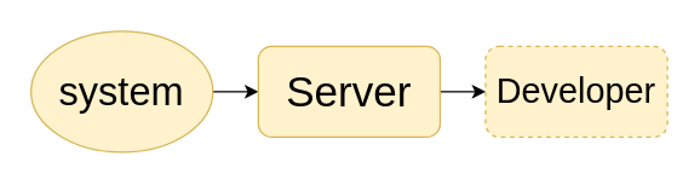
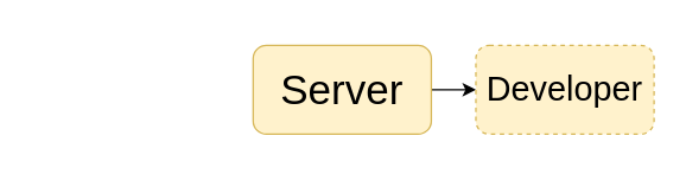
- <mxCell id="3" value="&lt;font style=&quot;font-size: 26px;&quot;&gt;system&lt;/font&gt;" style="ellipse;whiteSpace=wrap;html=1;fillColor=#fff2cc;strokeColor=#d6b656;" vertex="1" parent="1"><mxGeometry x="20" y="20" width="120" height="80" as="geometry" /></mxCell>
- <mxCell id="2" value="" style="edgeStyle=orthogonalEdgeStyle;rounded=0;orthogonalLoop=1;jettySize=auto;html=1;" edge="1" parent="1" source="3" target="5"><mxGeometry relative="1" as="geometry" /></mxCell>
